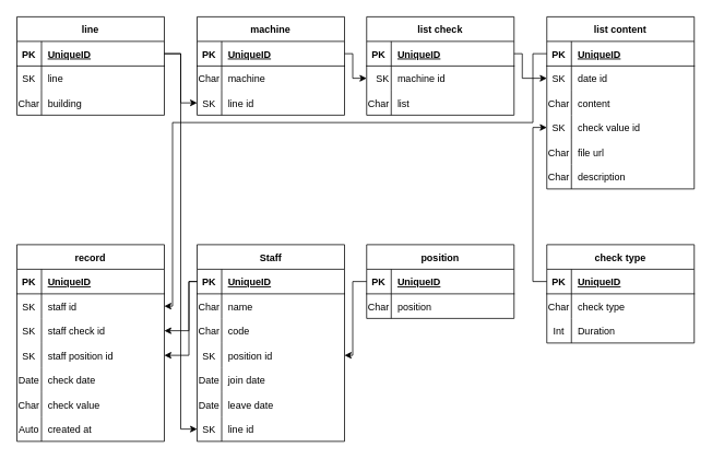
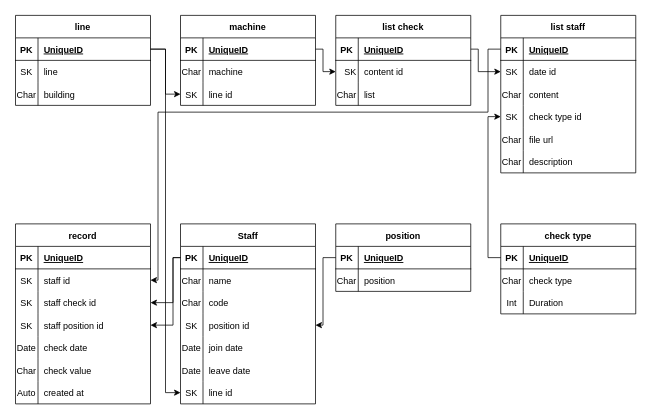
- <mxCell id="32" value="list content" style="shape=table;startSize=30;container=1;collapsible=1;childLayout=tableLayout;fixedRows=1;rowLines=0;fontStyle=1;align=center;resizeLast=1;rounded=0;" parent="1" vertex="1"><mxGeometry x="667" y="20" width="180" height="210" as="geometry" /></mxCell>
+ <mxCell id="32" value="list staff" style="shape=table;startSize=30;container=1;collapsible=1;childLayout=tableLayout;fixedRows=1;rowLines=0;fontStyle=1;align=center;resizeLast=1;rounded=0;" parent="1" vertex="1"><mxGeometry x="667" y="20" width="180" height="210" as="geometry" /></mxCell>
- <mxCell id="28" value="machine id" style="shape=partialRectangle;connectable=0;fillColor=none;top=0;left=0;bottom=0;right=0;align=left;spacingLeft=6;overflow=hidden;rounded=0;" parent="26" vertex="1"><mxGeometry x="30" width="150" height="30" as="geometry"><mxRectangle width="150" height="30" as="alternateBounds" /></mxGeometry></mxCell>
+ <mxCell id="28" value="content id" style="shape=partialRectangle;connectable=0;fillColor=none;top=0;left=0;bottom=0;right=0;align=left;spacingLeft=6;overflow=hidden;rounded=0;" parent="26" vertex="1"><mxGeometry x="30" width="150" height="30" as="geometry"><mxRectangle width="150" height="30" as="alternateBounds" /></mxGeometry></mxCell>
- <mxCell id="44" value="check value id" style="shape=partialRectangle;connectable=0;fillColor=none;top=0;left=0;bottom=0;right=0;align=left;spacingLeft=6;overflow=hidden;rounded=0;" parent="42" vertex="1"><mxGeometry x="30" width="150" height="30" as="geometry"><mxRectangle width="150" height="30" as="alternateBounds" /></mxGeometry></mxCell>
+ <mxCell id="44" value="check type id" style="shape=partialRectangle;connectable=0;fillColor=none;top=0;left=0;bottom=0;right=0;align=left;spacingLeft=6;overflow=hidden;rounded=0;" parent="42" vertex="1"><mxGeometry x="30" width="150" height="30" as="geometry"><mxRectangle width="150" height="30" as="alternateBounds" /></mxGeometry></mxCell>
